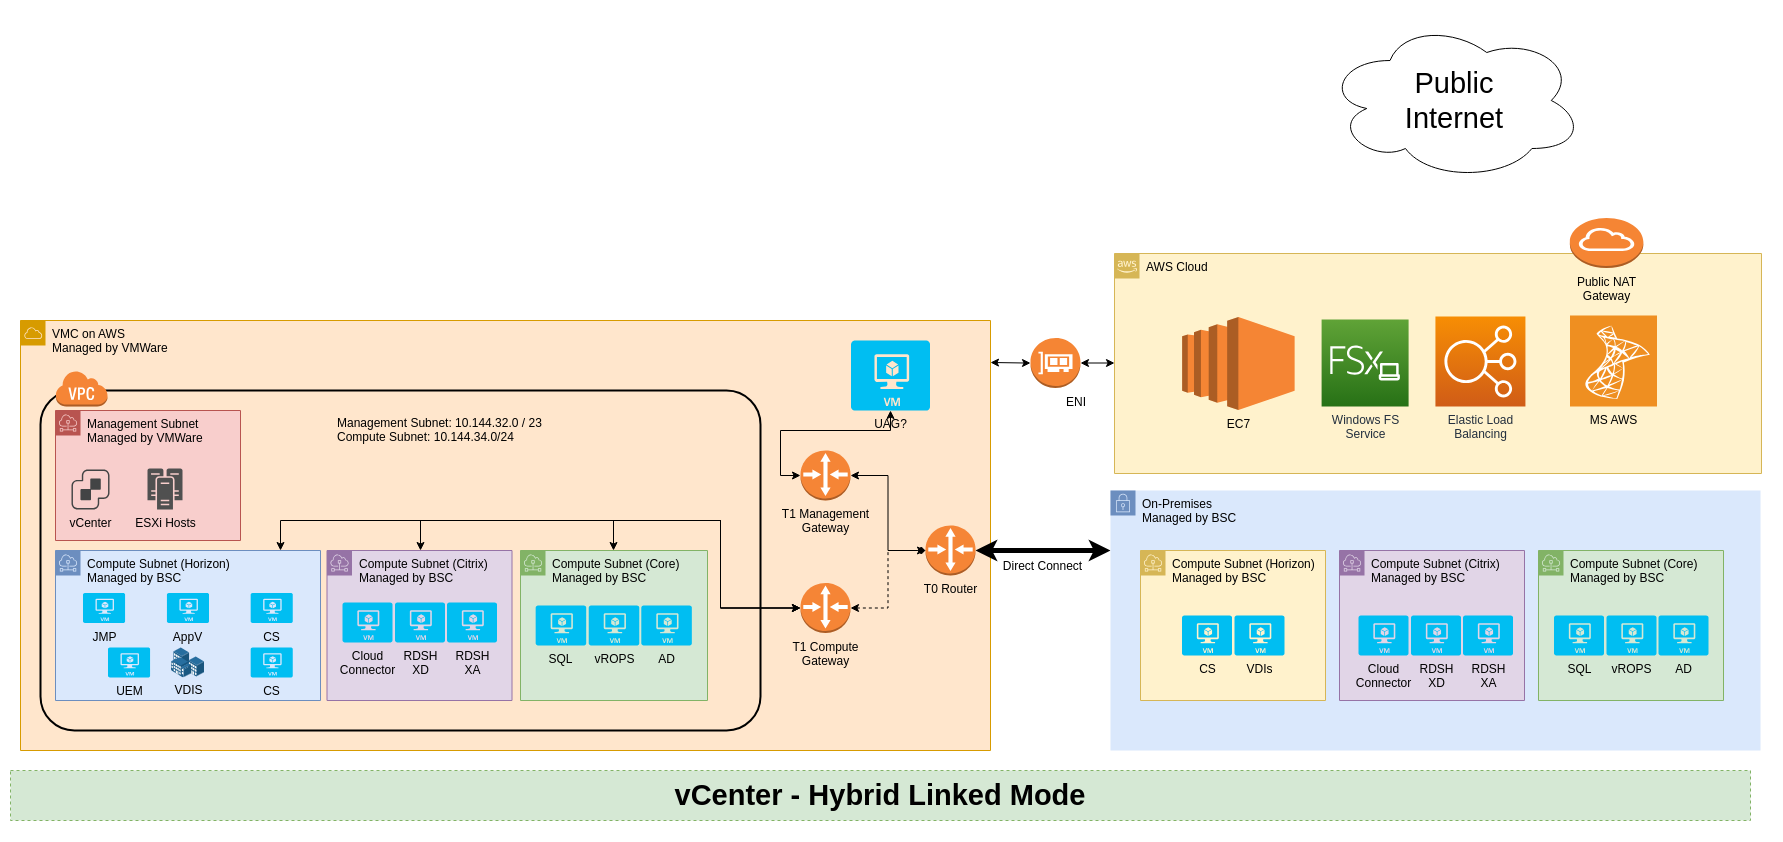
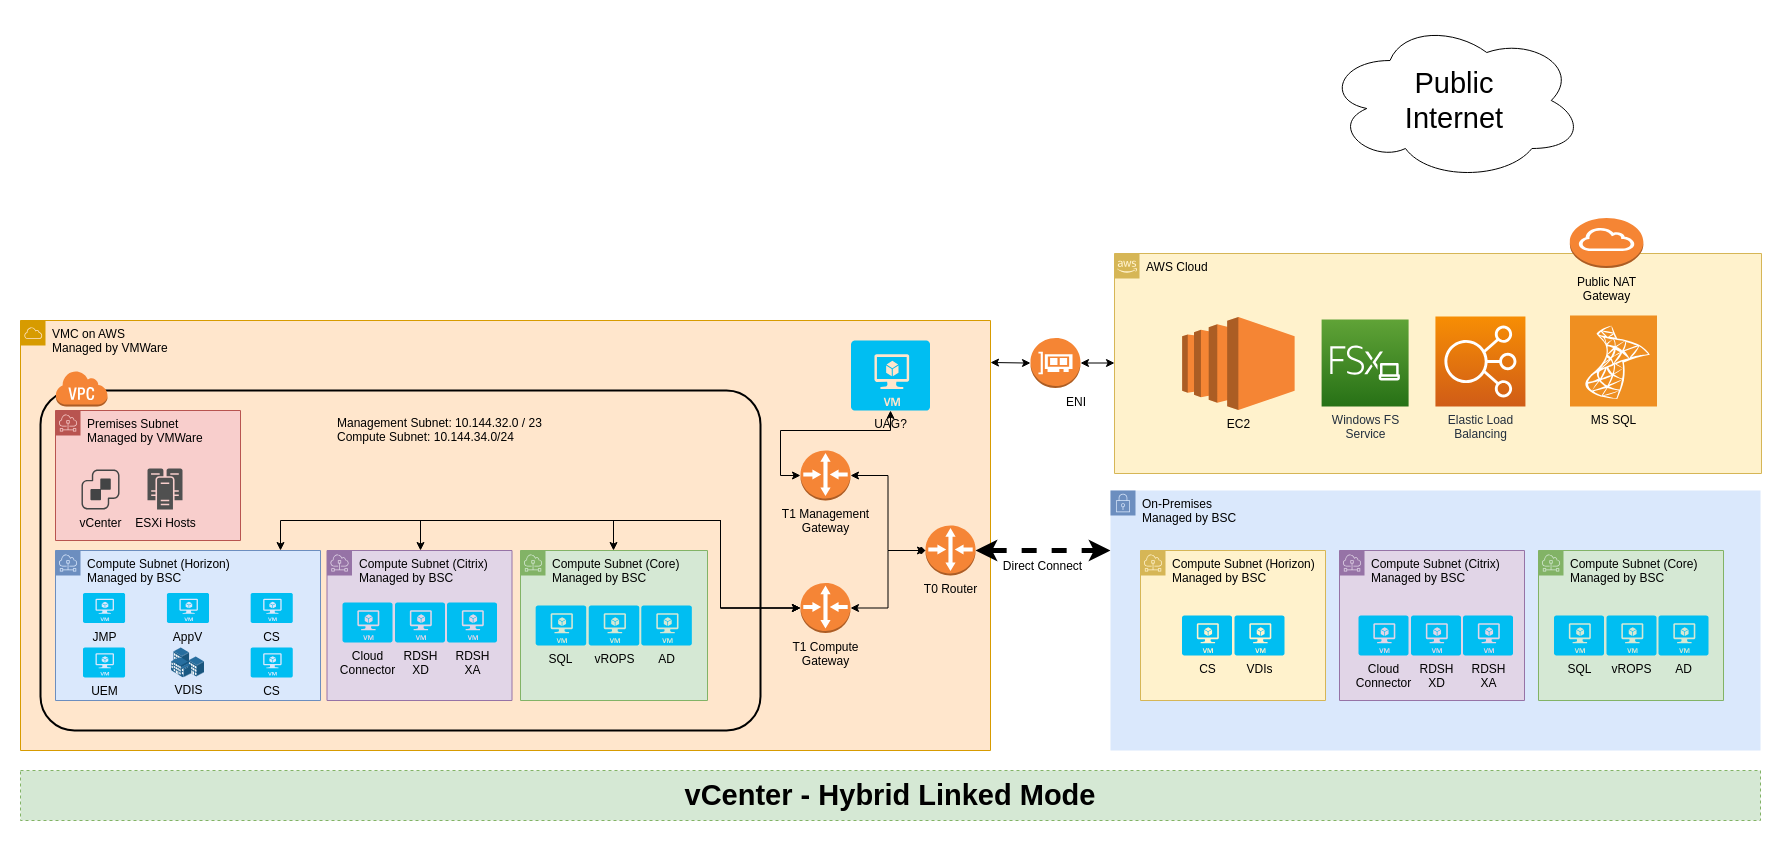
- <mxCell id="51" value="MS AWS" style="shadow=0;dashed=0;html=1;strokeColor=none;fillColor=#EF8F21;labelPosition=center;verticalLabelPosition=bottom;verticalAlign=top;align=center;outlineConnect=0;shape=mxgraph.veeam.ms_sql;labelBackgroundColor=none;fontFamily=Helvetica;fontSize=12;" vertex="1" parent="45"><mxGeometry x="455.5" y="87" width="87" height="91" as="geometry" /></mxCell>
+ <mxCell id="51" value="MS SQL" style="shadow=0;dashed=0;html=1;strokeColor=none;fillColor=#EF8F21;labelPosition=center;verticalLabelPosition=bottom;verticalAlign=top;align=center;outlineConnect=0;shape=mxgraph.veeam.ms_sql;labelBackgroundColor=none;fontFamily=Helvetica;fontSize=12;" vertex="1" parent="45"><mxGeometry x="455.5" y="87" width="87" height="91" as="geometry" /></mxCell>
- <mxCell id="47" value="EC7" style="outlineConnect=0;dashed=0;verticalLabelPosition=bottom;verticalAlign=top;align=center;html=1;shape=mxgraph.aws3.ec2;fillColor=#F58534;gradientColor=none;" vertex="1" parent="45"><mxGeometry x="67.641" y="88.5" width="112.49" height="93" as="geometry" /></mxCell>
+ <mxCell id="47" value="EC2" style="outlineConnect=0;dashed=0;verticalLabelPosition=bottom;verticalAlign=top;align=center;html=1;shape=mxgraph.aws3.ec2;fillColor=#F58534;gradientColor=none;" vertex="1" parent="45"><mxGeometry x="67.641" y="88.5" width="112.49" height="93" as="geometry" /></mxCell>
- <mxCell id="6" value="Management Subnet&lt;br&gt;Managed by VMWare&lt;br&gt;" style="outlineConnect=0;html=1;whiteSpace=wrap;fontSize=12;fontStyle=0;shape=mxgraph.aws4.group;grIcon=mxgraph.aws4.group_subnet;strokeColor=#b85450;fillColor=#f8cecc;verticalAlign=top;align=left;spacingLeft=30;dashed=0;" vertex="1" parent="1"><mxGeometry x="55" y="410" width="185" height="130" as="geometry" /></mxCell>
+ <mxCell id="6" value="Premises Subnet&lt;br&gt;Managed by VMWare&lt;br&gt;" style="outlineConnect=0;html=1;whiteSpace=wrap;fontSize=12;fontStyle=0;shape=mxgraph.aws4.group;grIcon=mxgraph.aws4.group_subnet;strokeColor=#b85450;fillColor=#f8cecc;verticalAlign=top;align=left;spacingLeft=30;dashed=0;" vertex="1" parent="1"><mxGeometry x="55" y="410" width="185" height="130" as="geometry" /></mxCell>
- <mxCell id="8" value="vCenter" style="pointerEvents=1;shadow=0;dashed=0;html=1;strokeColor=none;fillColor=#434445;aspect=fixed;labelPosition=center;verticalLabelPosition=bottom;verticalAlign=top;align=center;outlineConnect=0;shape=mxgraph.vvd.vcenter_server;" vertex="1" parent="1"><mxGeometry x="71" y="469" width="38" height="40" as="geometry" /></mxCell>
+ <mxCell id="8" value="vCenter" style="pointerEvents=1;shadow=0;dashed=0;html=1;strokeColor=none;fillColor=#434445;aspect=fixed;labelPosition=center;verticalLabelPosition=bottom;verticalAlign=top;align=center;outlineConnect=0;shape=mxgraph.vvd.vcenter_server;" vertex="1" parent="1"><mxGeometry x="81" y="469" width="38" height="40" as="geometry" /></mxCell>
- <mxCell id="3" value="&lt;font style=&quot;font-size: 12px&quot;&gt;Direct Connect&lt;/font&gt;" style="edgeStyle=orthogonalEdgeStyle;rounded=0;orthogonalLoop=1;jettySize=auto;html=1;startArrow=classic;startFill=1;strokeColor=#000000;fontSize=29;verticalAlign=middle;strokeWidth=5;spacingTop=19;labelBackgroundColor=none;entryX=1;entryY=0.5;entryDx=0;entryDy=0;entryPerimeter=0;" edge="1" parent="1" source="4" target="9"><mxGeometry relative="1" as="geometry"><mxPoint x="1010" y="550" as="targetPoint" /><Array as="points"><mxPoint x="1080" y="550" /><mxPoint x="1080" y="550" /></Array></mxGeometry></mxCell>
+ <mxCell id="3" value="&lt;font style=&quot;font-size: 12px&quot;&gt;Direct Connect&lt;/font&gt;" style="edgeStyle=orthogonalEdgeStyle;rounded=0;orthogonalLoop=1;jettySize=auto;html=1;startArrow=classic;startFill=1;strokeColor=#000000;fontSize=29;verticalAlign=middle;strokeWidth=5;spacingTop=19;labelBackgroundColor=none;entryX=1;entryY=0.5;entryDx=0;entryDy=0;entryPerimeter=0;dashed=1;" edge="1" parent="1" source="4" target="9"><mxGeometry relative="1" as="geometry"><mxPoint x="1010" y="550" as="targetPoint" /><Array as="points"><mxPoint x="1080" y="550" /><mxPoint x="1080" y="550" /></Array></mxGeometry></mxCell>
- <mxCell id="13" style="edgeStyle=orthogonalEdgeStyle;rounded=0;orthogonalLoop=1;jettySize=auto;html=1;exitX=1;exitY=0.5;exitDx=0;exitDy=0;exitPerimeter=0;entryX=0;entryY=0.5;entryDx=0;entryDy=0;entryPerimeter=0;startArrow=classic;startFill=1;strokeColor=#000000;dashed=1;" edge="1" parent="1" source="17" target="9"><mxGeometry relative="1" as="geometry" /></mxCell>
+ <mxCell id="13" style="edgeStyle=orthogonalEdgeStyle;rounded=0;orthogonalLoop=1;jettySize=auto;html=1;exitX=1;exitY=0.5;exitDx=0;exitDy=0;exitPerimeter=0;entryX=0;entryY=0.5;entryDx=0;entryDy=0;entryPerimeter=0;startArrow=classic;startFill=1;strokeColor=#000000;" edge="1" parent="1" source="17" target="9"><mxGeometry relative="1" as="geometry" /></mxCell>
- <mxCell id="58" value="UEM" style="verticalLabelPosition=bottom;html=1;verticalAlign=top;align=center;strokeColor=none;fillColor=#00BEF2;shape=mxgraph.azure.virtual_machine;" vertex="1" parent="1"><mxGeometry x="107.5" y="647" width="42.071" height="30" as="geometry" /></mxCell>
+ <mxCell id="58" value="UEM" style="verticalLabelPosition=bottom;html=1;verticalAlign=top;align=center;strokeColor=none;fillColor=#00BEF2;shape=mxgraph.azure.virtual_machine;" vertex="1" parent="1"><mxGeometry x="82.5" y="647" width="42.071" height="30" as="geometry" /></mxCell>
- <mxCell id="29" value="vCenter - Hybrid Linked Mode" style="fillColor=#d5e8d4;strokeColor=#82b366;dashed=1;verticalAlign=top;fontStyle=1;align=center;fontSize=29;" vertex="1" parent="1"><mxGeometry x="10" y="770" width="1740" height="50" as="geometry" /></mxCell>
+ <mxCell id="29" value="vCenter - Hybrid Linked Mode" style="fillColor=#d5e8d4;strokeColor=#82b366;dashed=1;verticalAlign=top;fontStyle=1;align=center;fontSize=29;" vertex="1" parent="1"><mxGeometry x="20" y="770" width="1740" height="50" as="geometry" /></mxCell>
